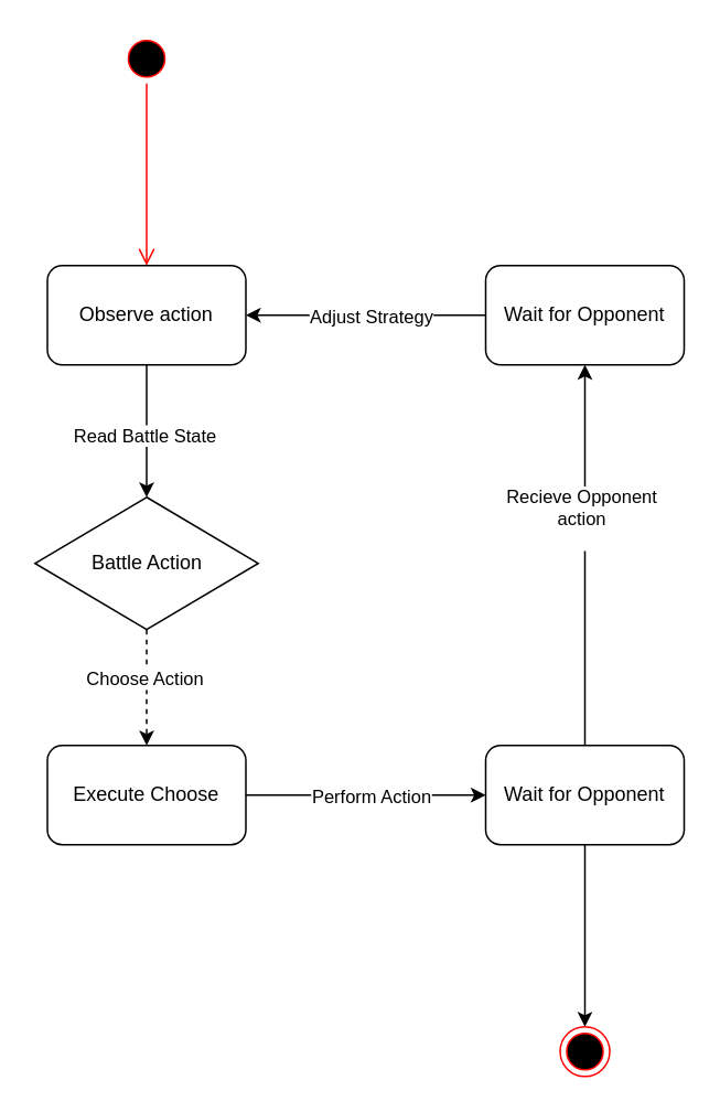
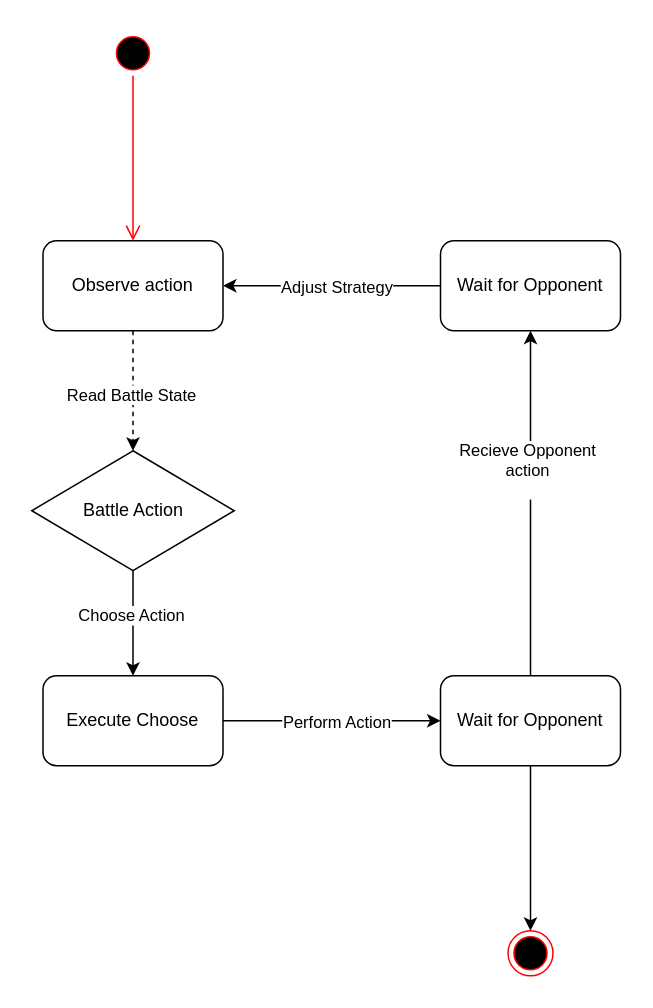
- <mxCell id="4" style="edgeStyle=orthogonalEdgeStyle;rounded=0;orthogonalLoop=1;jettySize=auto;html=1;entryX=0.5;entryY=0;entryDx=0;entryDy=0;" edge="1" parent="1" source="6" target="9"><mxGeometry relative="1" as="geometry" /></mxCell>
+ <mxCell id="4" style="edgeStyle=orthogonalEdgeStyle;rounded=0;orthogonalLoop=1;jettySize=auto;html=1;entryX=0.5;entryY=0;entryDx=0;entryDy=0;dashed=1;" edge="1" parent="1" source="6" target="9"><mxGeometry relative="1" as="geometry" /></mxCell>
- <mxCell id="7" style="edgeStyle=orthogonalEdgeStyle;rounded=0;orthogonalLoop=1;jettySize=auto;html=1;entryX=0.5;entryY=0;entryDx=0;entryDy=0;dashed=1;" edge="1" parent="1" source="9" target="12"><mxGeometry relative="1" as="geometry" /></mxCell>
+ <mxCell id="7" style="edgeStyle=orthogonalEdgeStyle;rounded=0;orthogonalLoop=1;jettySize=auto;html=1;entryX=0.5;entryY=0;entryDx=0;entryDy=0;" edge="1" parent="1" source="9" target="12"><mxGeometry relative="1" as="geometry" /></mxCell>
